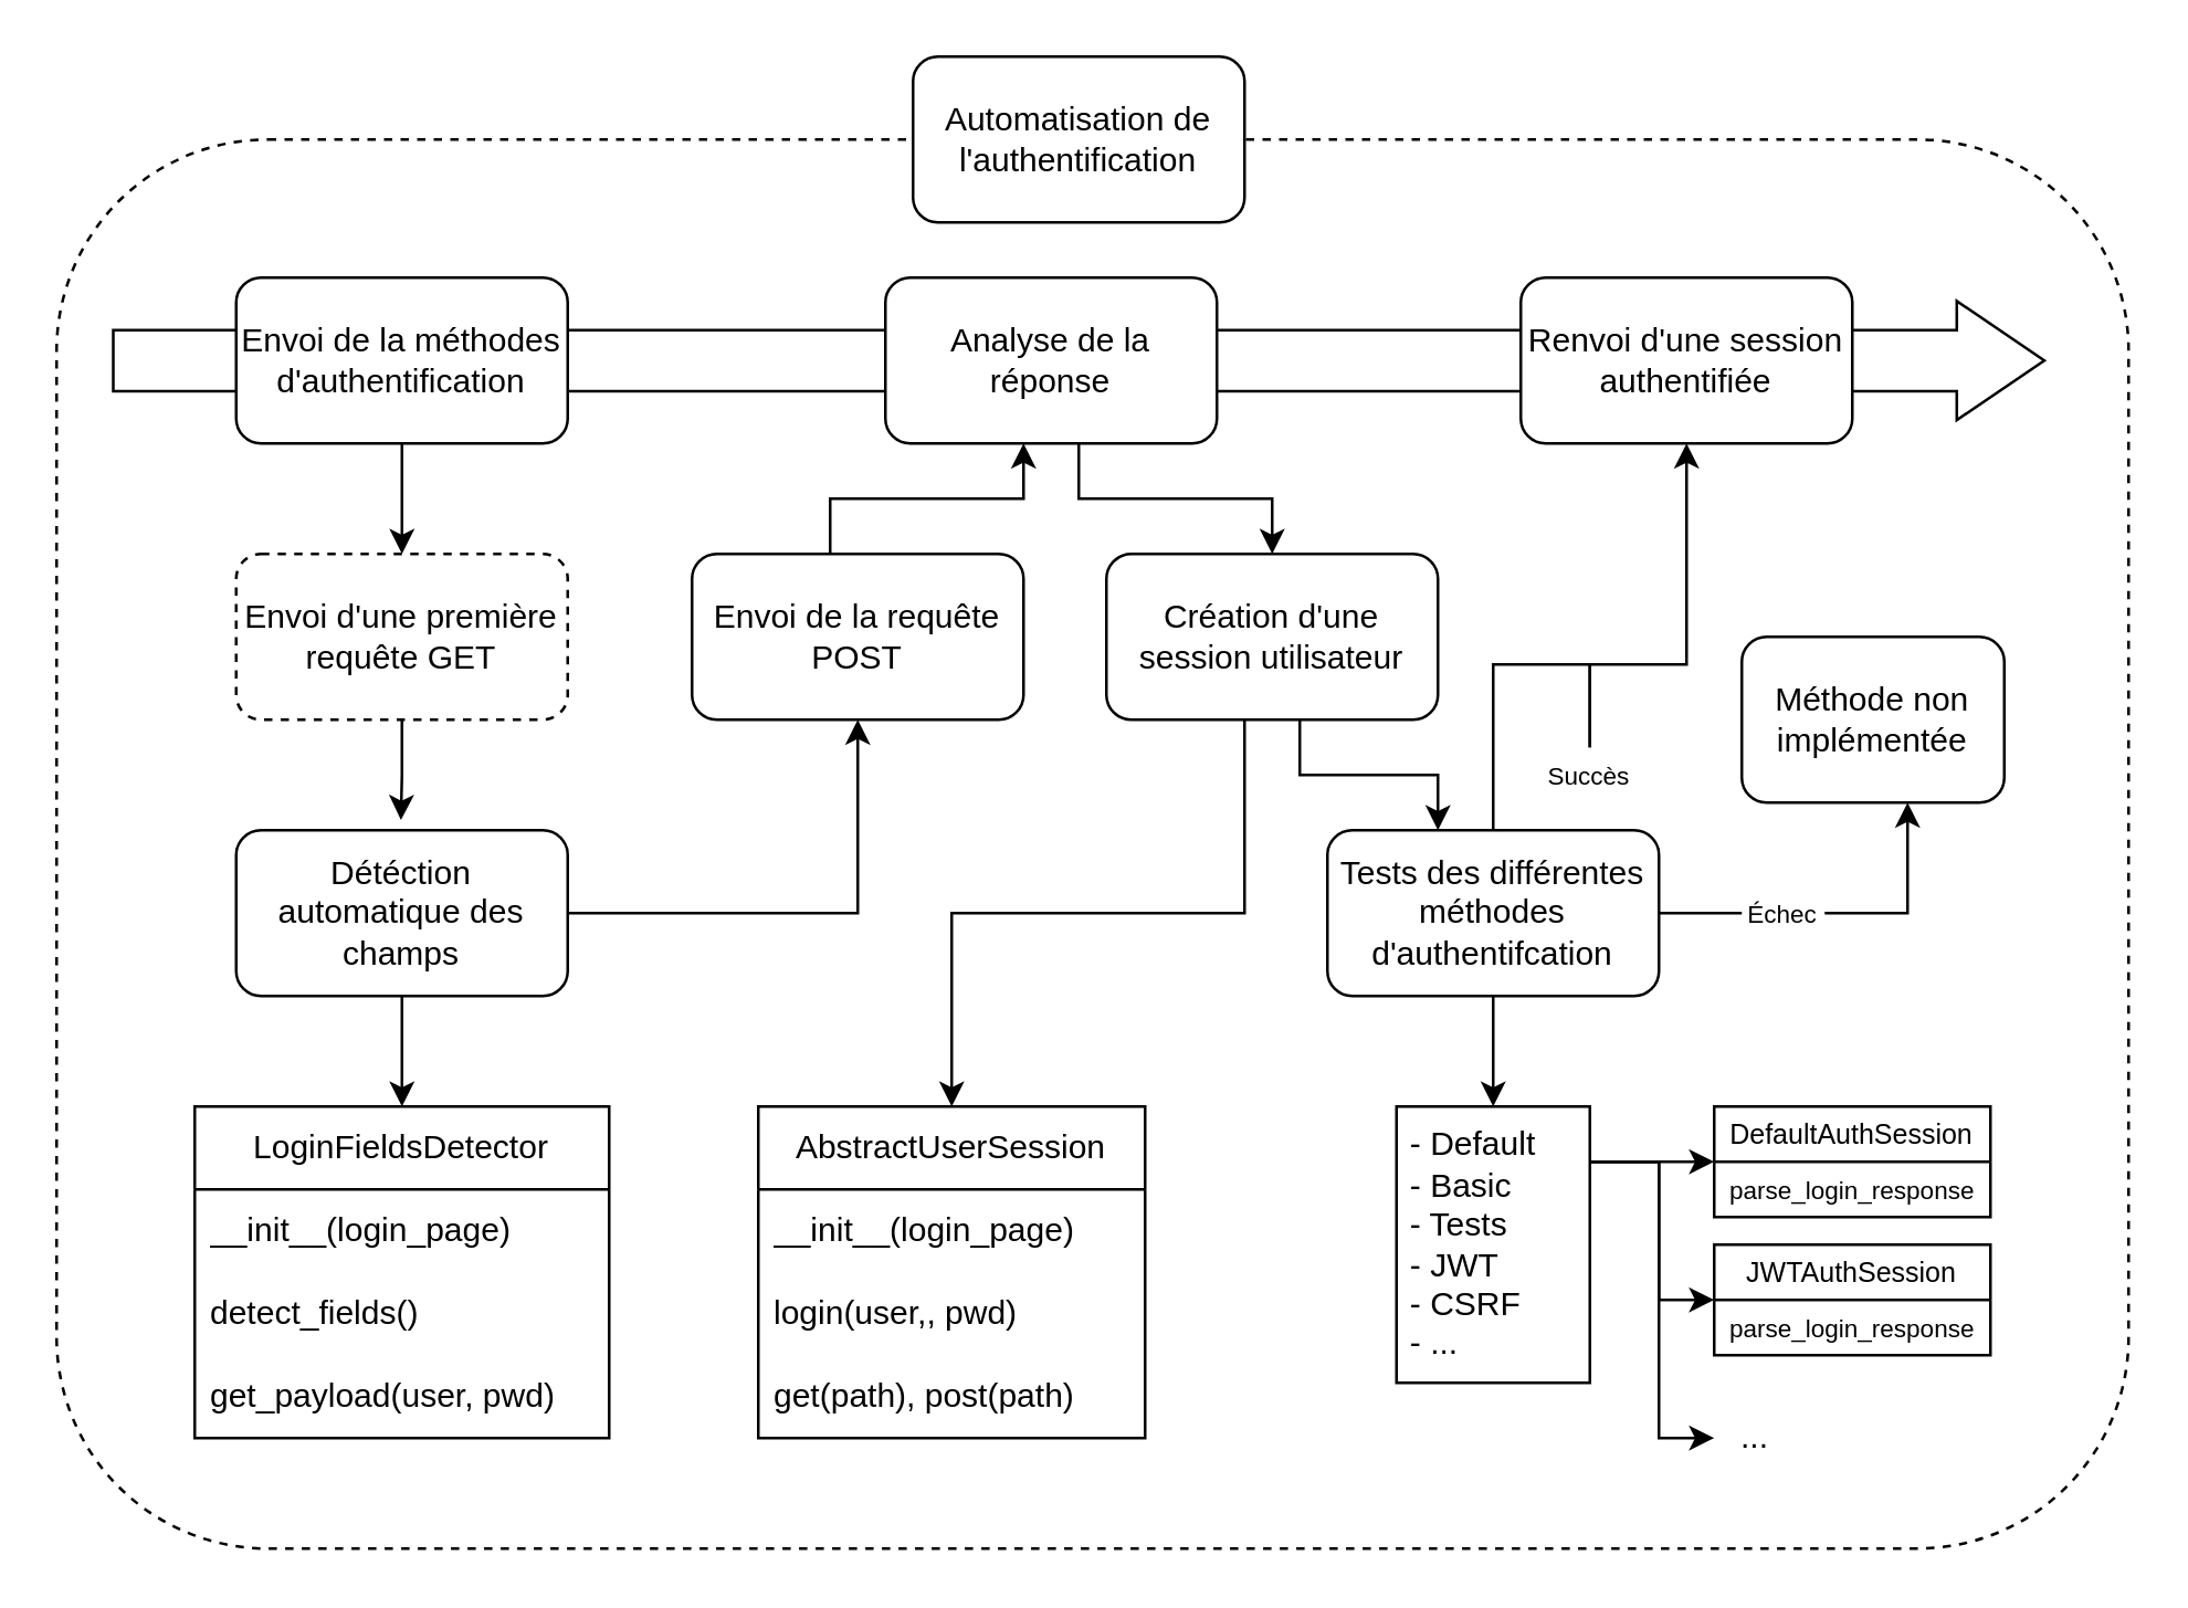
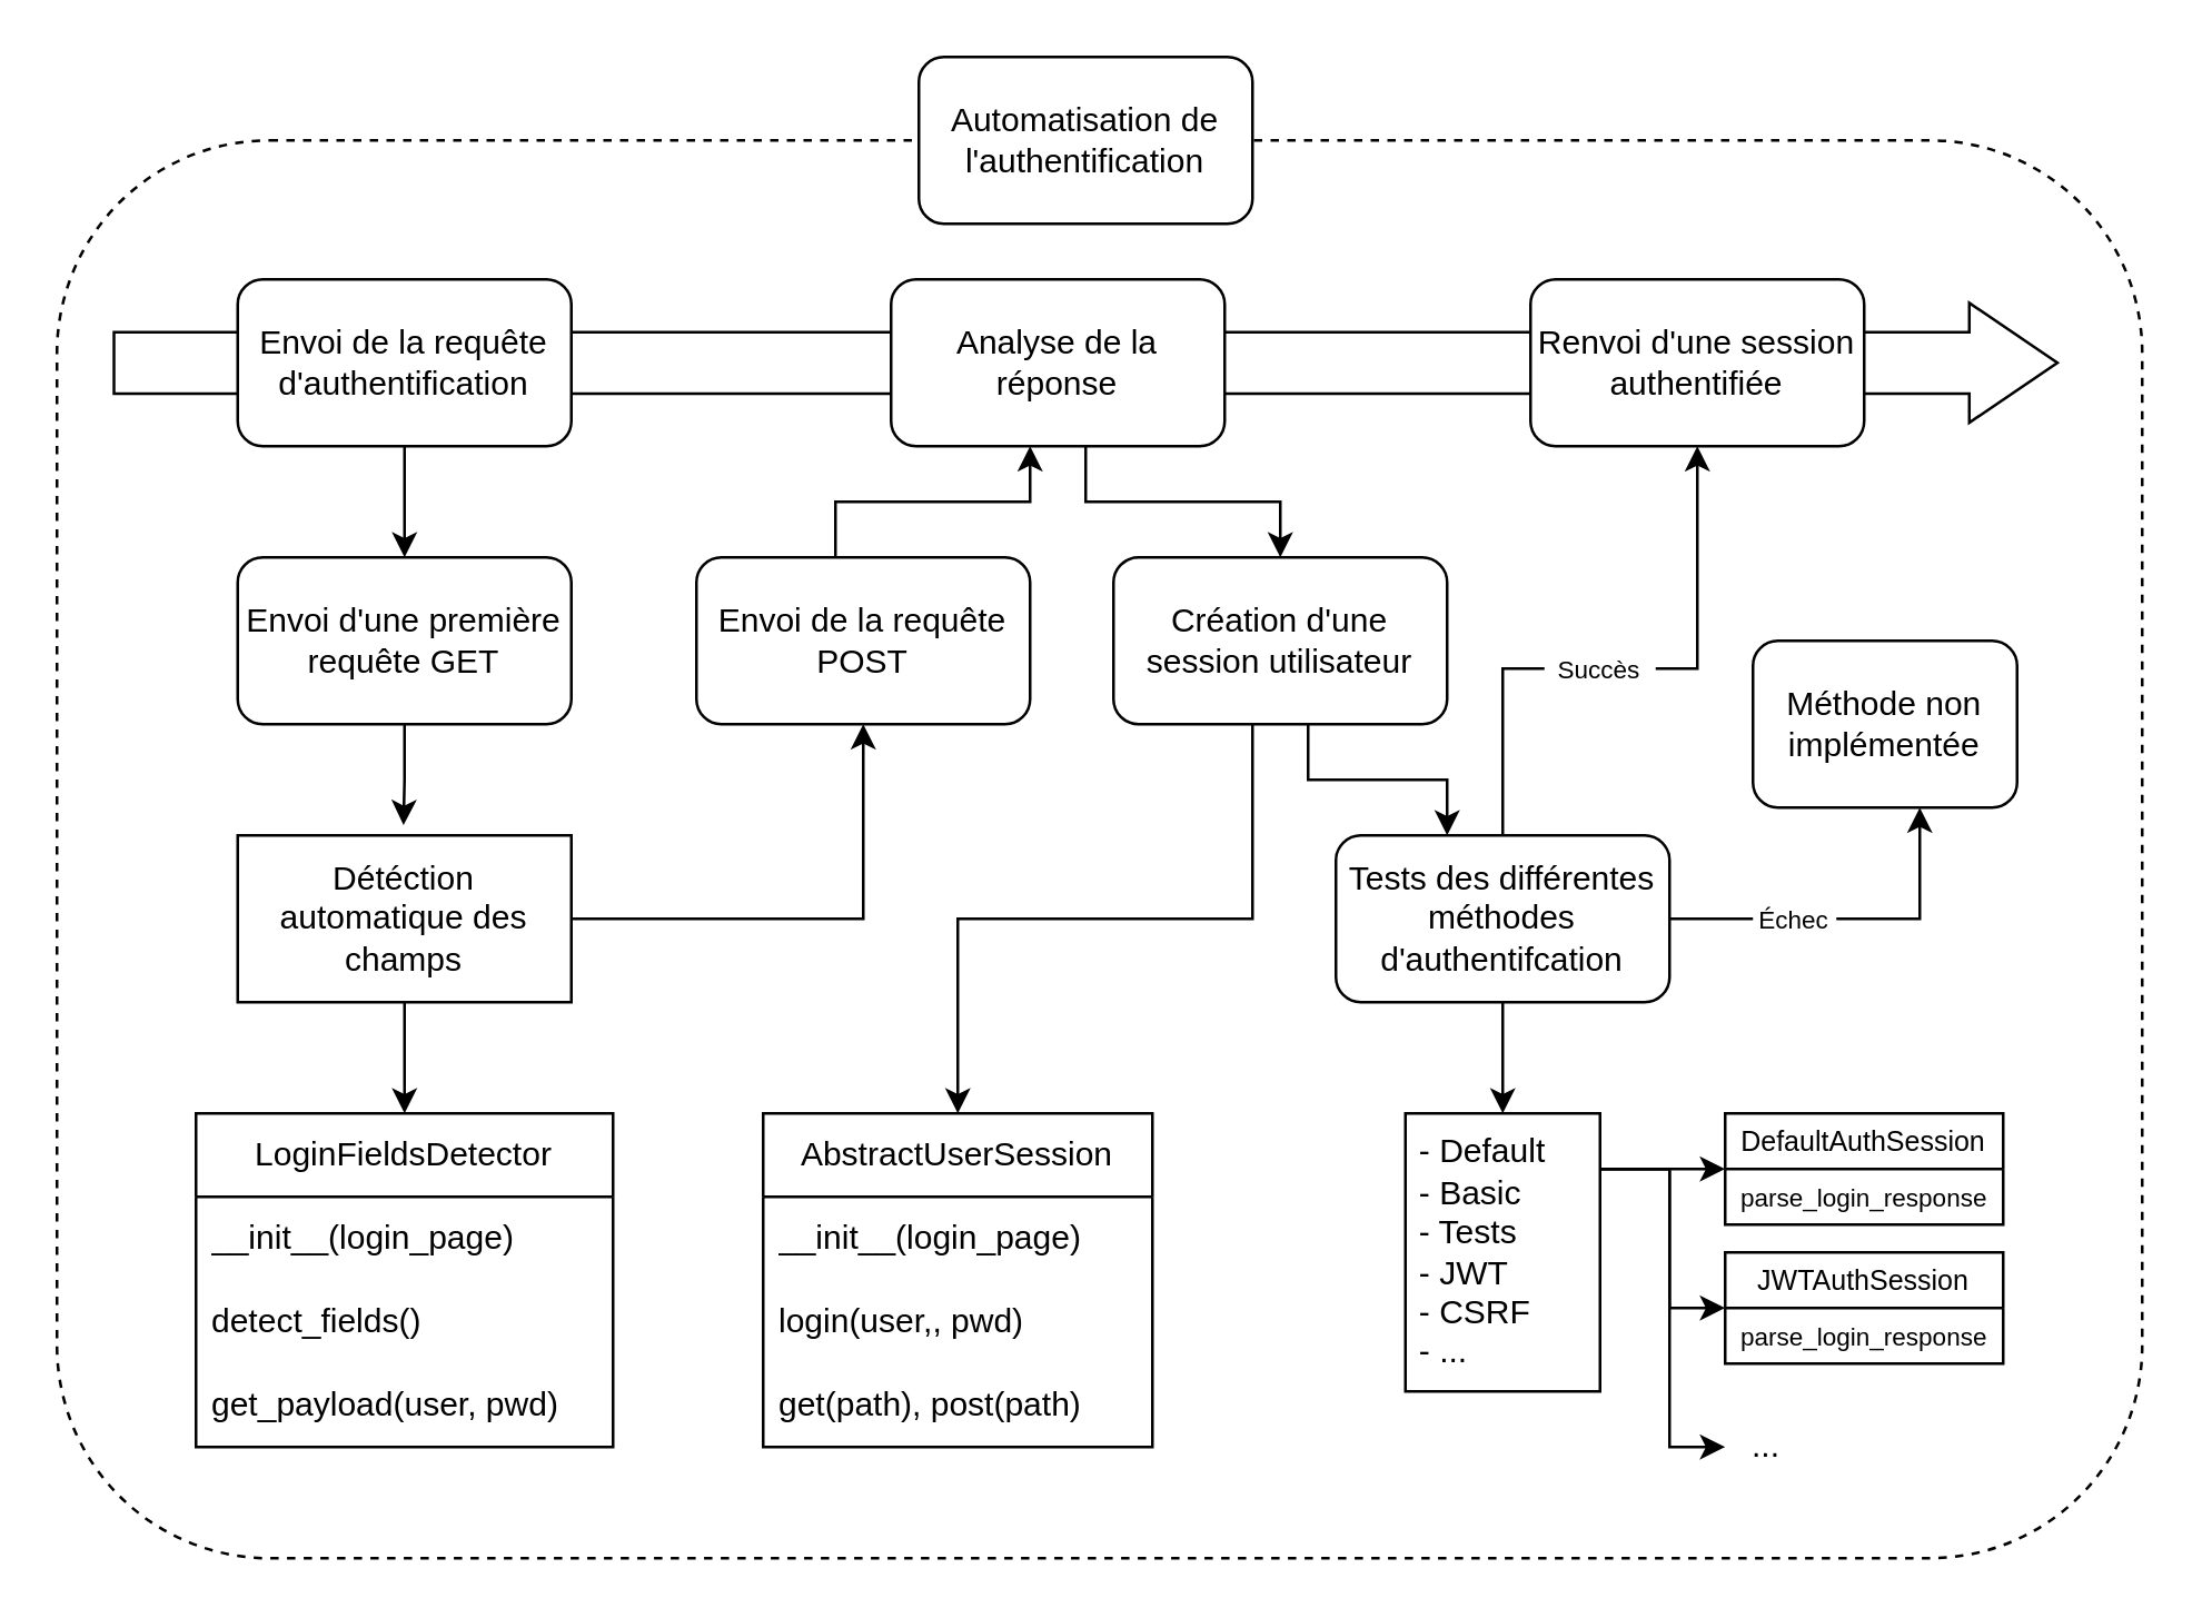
- <mxCell id="6" value="Envoi de la méthodes d'authentification" style="rounded=1;whiteSpace=wrap;html=1;" parent="1" vertex="1"><mxGeometry x="85" y="100" width="120" height="60" as="geometry" /></mxCell>
+ <mxCell id="6" value="Envoi de la requête d'authentification" style="rounded=1;whiteSpace=wrap;html=1;" parent="1" vertex="1"><mxGeometry x="85" y="100" width="120" height="60" as="geometry" /></mxCell>
- <mxCell id="17" value="Envoi d'une première requête GET" style="rounded=1;whiteSpace=wrap;html=1;dashed=1;" parent="1" vertex="1"><mxGeometry x="85" y="200" width="120" height="60" as="geometry" /></mxCell>
+ <mxCell id="17" value="Envoi d'une première requête GET" style="rounded=1;whiteSpace=wrap;html=1;" parent="1" vertex="1"><mxGeometry x="85" y="200" width="120" height="60" as="geometry" /></mxCell>
- <mxCell id="38" value="&lt;font style=&quot;font-size: 9px;&quot;&gt;Succès&lt;/font&gt;" style="text;html=1;strokeColor=none;fillColor=none;align=center;verticalAlign=middle;whiteSpace=wrap;rounded=0;" parent="1" vertex="1"><mxGeometry x="555" y="270" width="40" height="20" as="geometry" /></mxCell>
+ <mxCell id="38" value="&lt;font style=&quot;font-size: 9px;&quot;&gt;Succès&lt;/font&gt;" style="text;html=1;strokeColor=none;fillColor=none;align=center;verticalAlign=middle;whiteSpace=wrap;rounded=0;" parent="1" vertex="1"><mxGeometry x="555" y="230" width="40" height="20" as="geometry" /></mxCell>
- <mxCell id="15" value="Détéction automatique des champs" style="rounded=1;whiteSpace=wrap;html=1;" parent="1" vertex="1"><mxGeometry x="85" y="300" width="120" height="60" as="geometry" /></mxCell>
+ <mxCell id="15" value="Détéction automatique des champs" style="whiteSpace=wrap;html=1;rounded=0;" parent="1" vertex="1"><mxGeometry x="85" y="300" width="120" height="60" as="geometry" /></mxCell>
